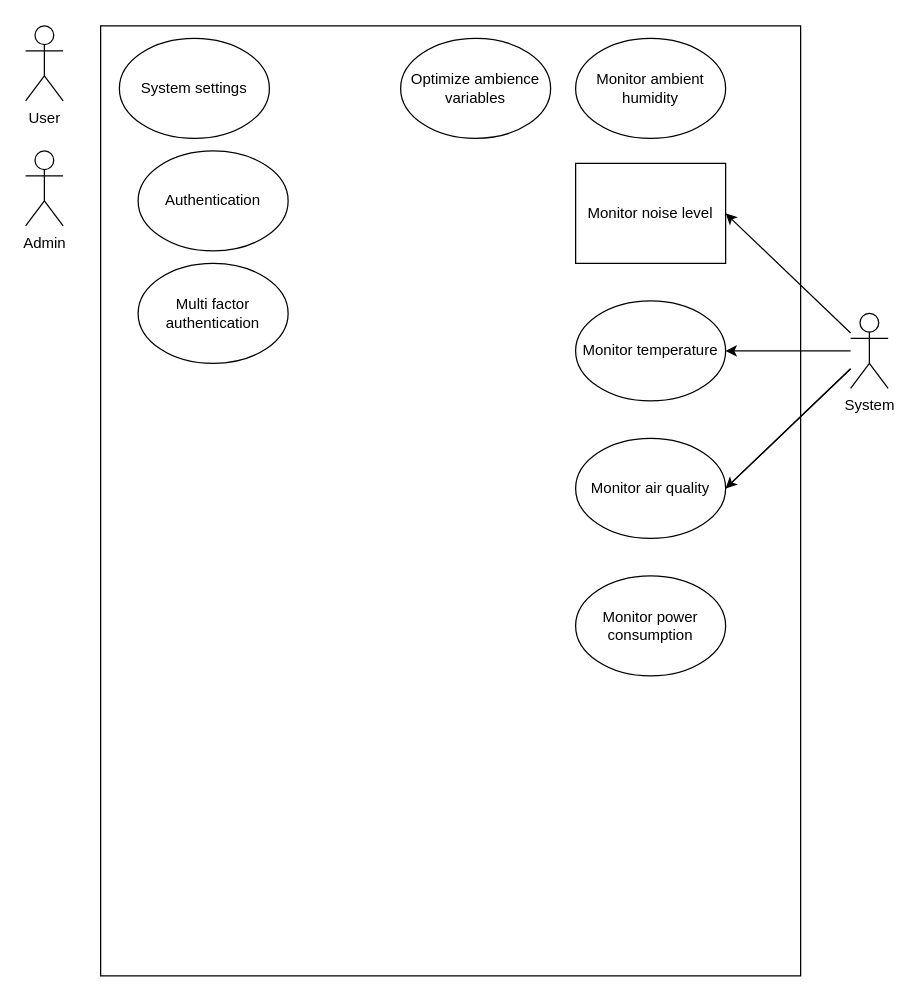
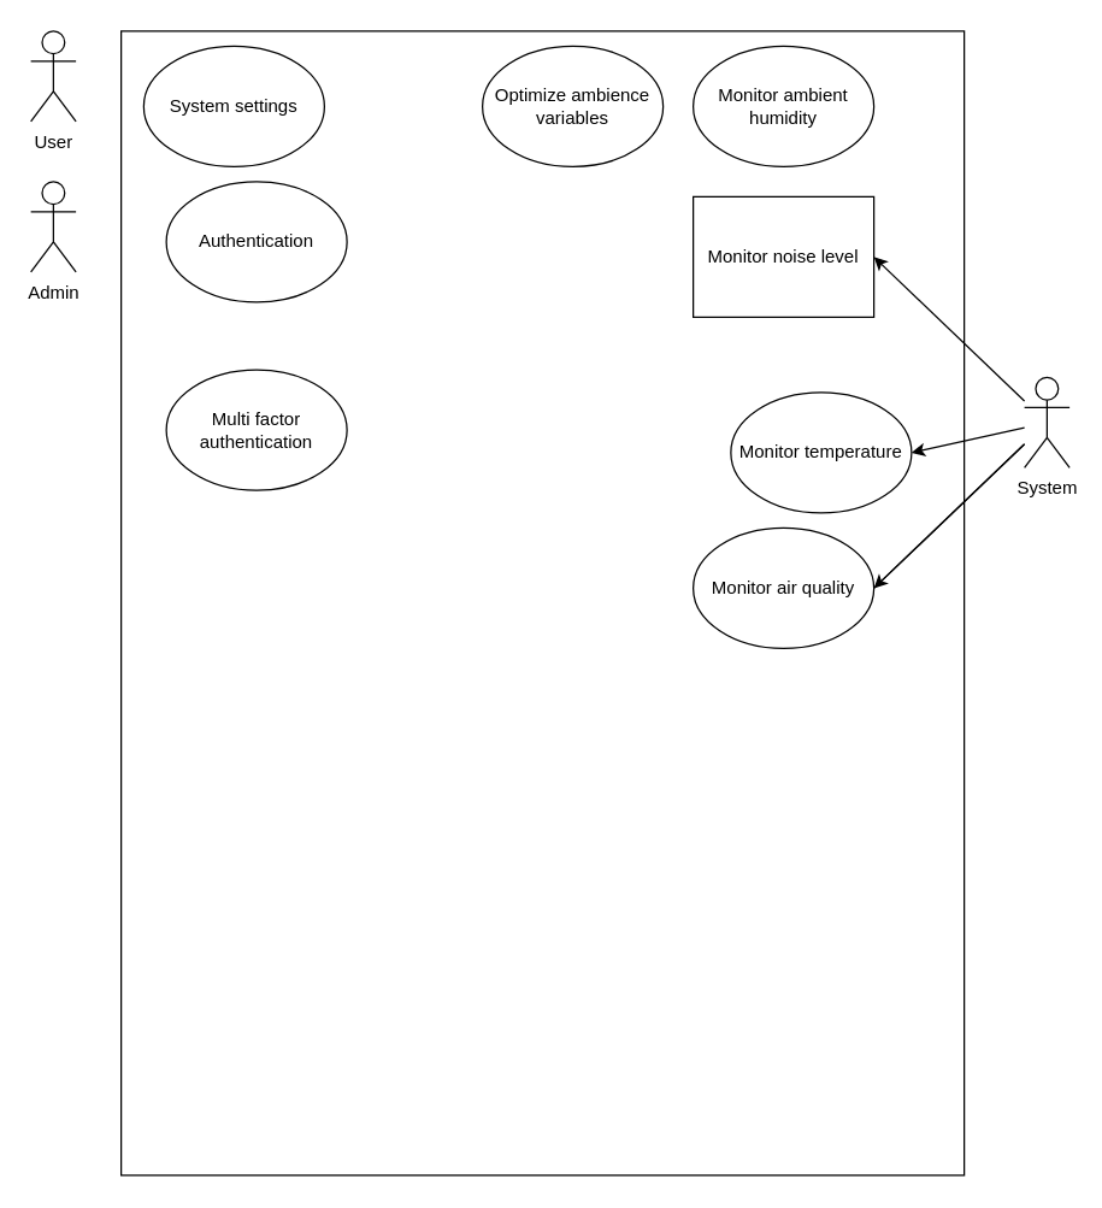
- <mxCell id="6" value="Multi factor authentication" style="ellipse;whiteSpace=wrap;html=1;" parent="1" vertex="1"><mxGeometry x="110" y="210" width="120" height="80" as="geometry" /></mxCell>
+ <mxCell id="6" value="Multi factor authentication" style="ellipse;whiteSpace=wrap;html=1;" parent="1" vertex="1"><mxGeometry x="110" y="245" width="120" height="80" as="geometry" /></mxCell>
- <mxCell id="14" value="Monitor temperature" style="ellipse;whiteSpace=wrap;html=1;" parent="1" vertex="1"><mxGeometry x="460" y="240" width="120" height="80" as="geometry" /></mxCell>
+ <mxCell id="14" value="Monitor temperature" style="ellipse;whiteSpace=wrap;html=1;" parent="1" vertex="1"><mxGeometry x="485" y="260" width="120" height="80" as="geometry" /></mxCell>
- <mxCell id="15" value="Monitor power consumption" style="ellipse;whiteSpace=wrap;html=1;" parent="1" vertex="1"><mxGeometry x="460" y="460" width="120" height="80" as="geometry" /></mxCell>
